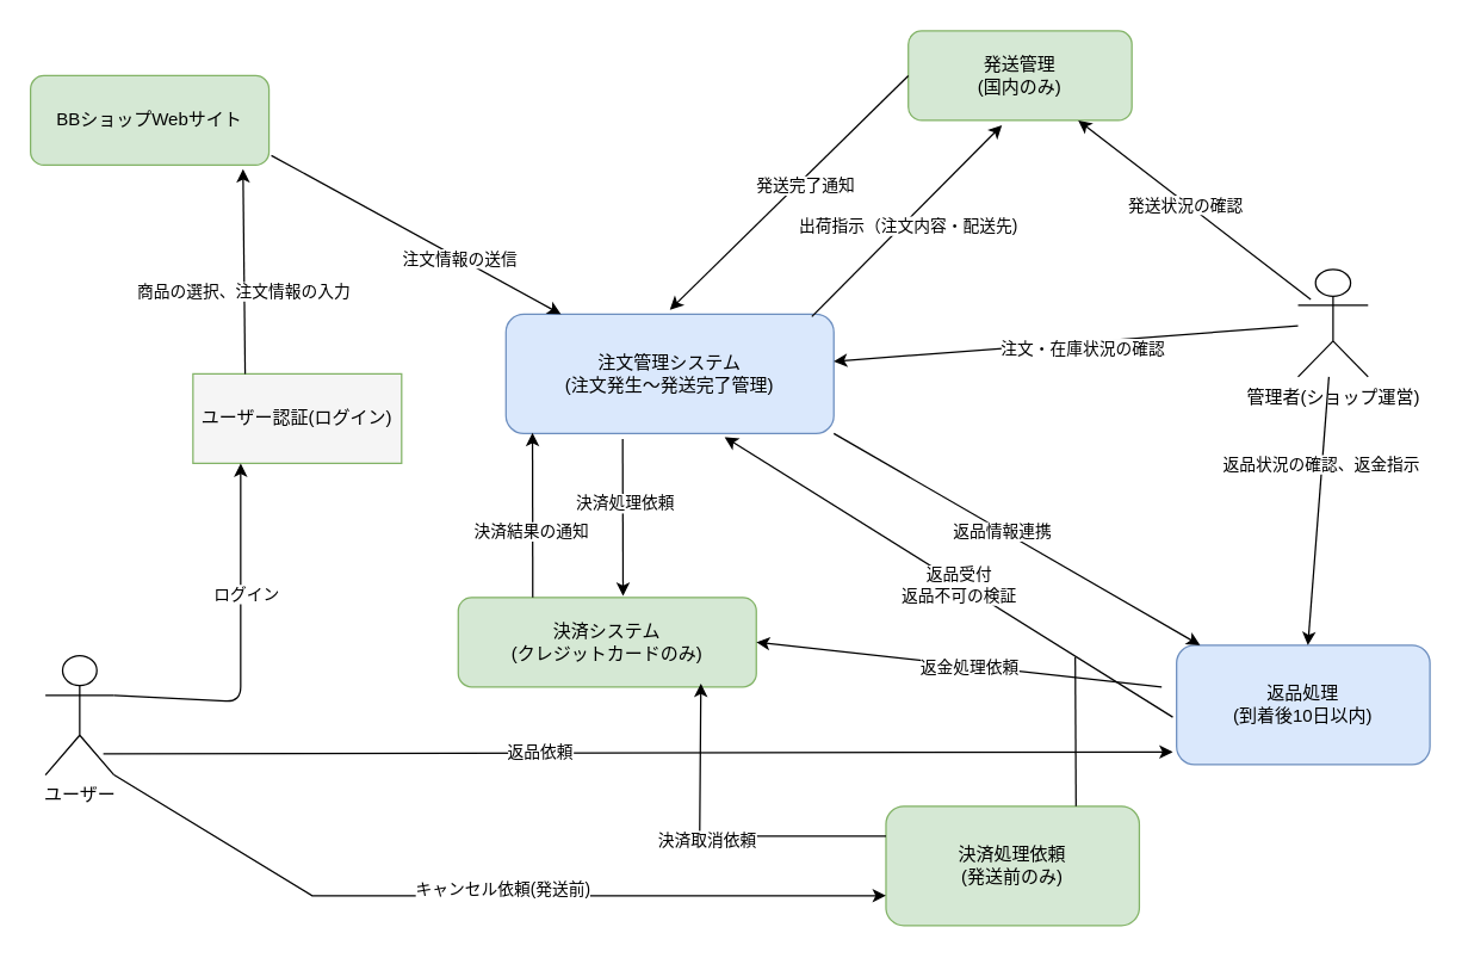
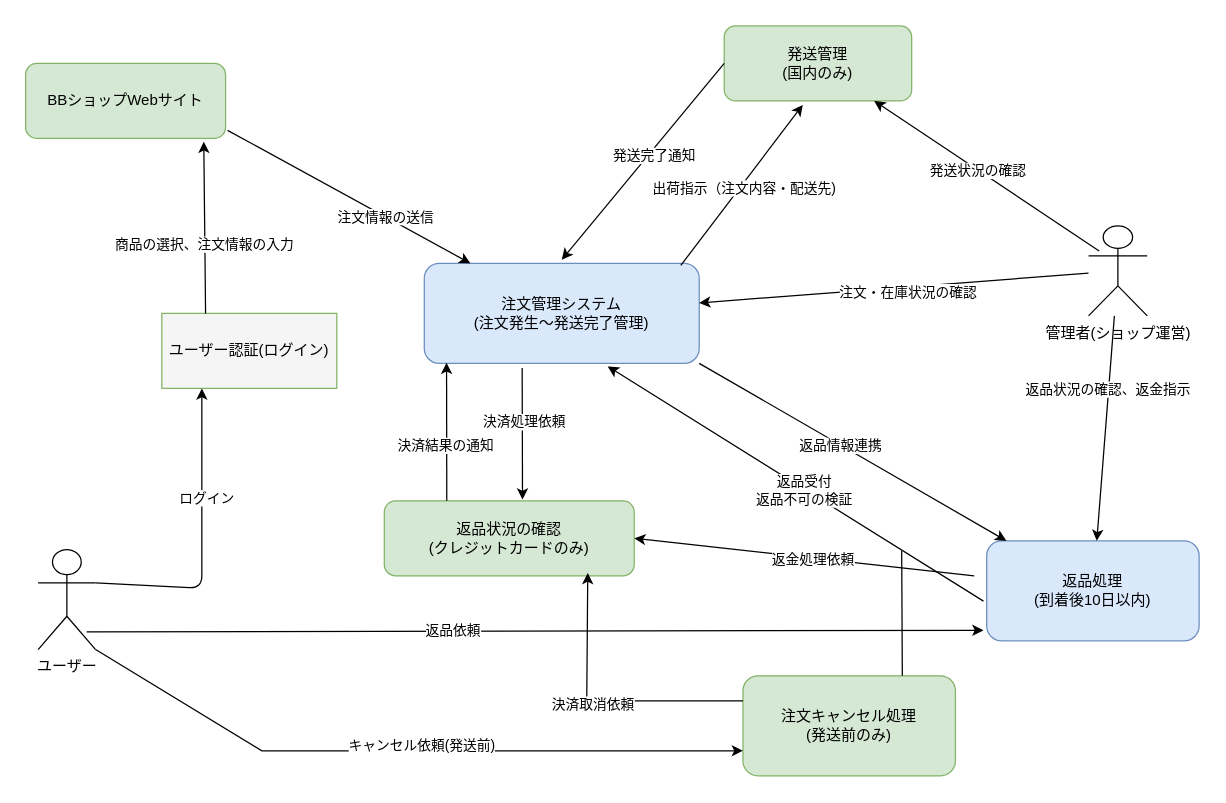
- <mxCell id="5" value="発送管理&#10;(国内のみ)" style="shape=rectangle;rounded=1;whiteSpace=wrap;html=1;fillColor=#d5e8d4;strokeColor=#82b366;" parent="1" vertex="1"><mxGeometry x="609" y="20" width="150" height="60" as="geometry" /></mxCell>
+ <mxCell id="5" value="発送管理&#10;(国内のみ)" style="shape=rectangle;rounded=1;whiteSpace=wrap;html=1;fillColor=#d5e8d4;strokeColor=#82b366;" parent="1" vertex="1"><mxGeometry x="579" y="20" width="150" height="60" as="geometry" /></mxCell>
- <mxCell id="4" value="決済システム&#10;(クレジットカードのみ)" style="shape=rectangle;rounded=1;whiteSpace=wrap;html=1;fillColor=#d5e8d4;strokeColor=#82b366;" parent="1" vertex="1"><mxGeometry x="307" y="400" width="200" height="60" as="geometry" /></mxCell>
+ <mxCell id="4" value="返品状況の確認&#10;(クレジットカードのみ)" style="shape=rectangle;rounded=1;whiteSpace=wrap;html=1;fillColor=#d5e8d4;strokeColor=#82b366;" parent="1" vertex="1"><mxGeometry x="307" y="400" width="200" height="60" as="geometry" /></mxCell>
- <mxCell id="38" value="決済処理依頼&lt;br&gt;(発送前のみ)" style="shape=rectangle;rounded=1;whiteSpace=wrap;html=1;fillColor=#d5e8d4;strokeColor=#82b366;" parent="1" vertex="1"><mxGeometry x="594" y="540" width="170" height="80" as="geometry" /></mxCell>
+ <mxCell id="38" value="注文キャンセル処理&lt;br&gt;(発送前のみ)" style="shape=rectangle;rounded=1;whiteSpace=wrap;html=1;fillColor=#d5e8d4;strokeColor=#82b366;" parent="1" vertex="1"><mxGeometry x="594" y="540" width="170" height="80" as="geometry" /></mxCell>
